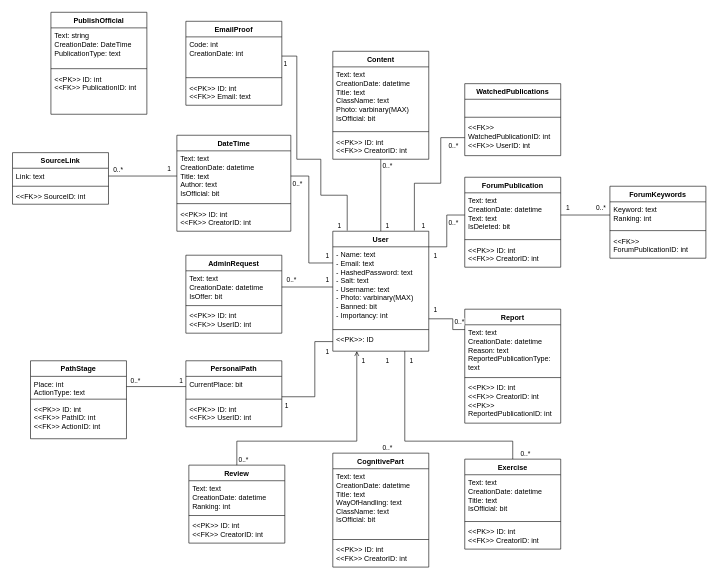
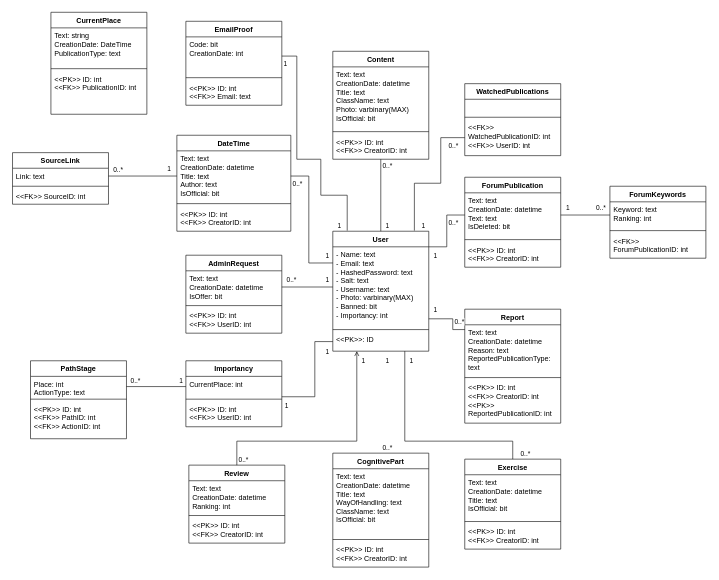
- <mxCell id="50" value="PublishOfficial" style="swimlane;fontStyle=1;align=center;verticalAlign=top;childLayout=stackLayout;horizontal=1;startSize=26;horizontalStack=0;resizeParent=1;resizeParentMax=0;resizeLast=0;collapsible=1;marginBottom=0;whiteSpace=wrap;html=1;" parent="1" vertex="1"><mxGeometry x="84" y="20" width="160" height="170" as="geometry" /></mxCell>
+ <mxCell id="50" value="CurrentPlace" style="swimlane;fontStyle=1;align=center;verticalAlign=top;childLayout=stackLayout;horizontal=1;startSize=26;horizontalStack=0;resizeParent=1;resizeParentMax=0;resizeLast=0;collapsible=1;marginBottom=0;whiteSpace=wrap;html=1;" parent="1" vertex="1"><mxGeometry x="84" y="20" width="160" height="170" as="geometry" /></mxCell>
- <mxCell id="47" value="&lt;div&gt;&lt;span style=&quot;background-color: initial;&quot;&gt;Code: int&lt;/span&gt;&lt;br&gt;&lt;/div&gt;&lt;div&gt;CreationDate: int&lt;/div&gt;" style="text;strokeColor=none;fillColor=none;align=left;verticalAlign=top;spacingLeft=4;spacingRight=4;overflow=hidden;rotatable=0;points=[[0,0.5],[1,0.5]];portConstraint=eastwest;whiteSpace=wrap;html=1;" parent="46" vertex="1"><mxGeometry y="26" width="160" height="64" as="geometry" /></mxCell>
+ <mxCell id="47" value="&lt;div&gt;&lt;span style=&quot;background-color: initial;&quot;&gt;Code: bit&lt;/span&gt;&lt;br&gt;&lt;/div&gt;&lt;div&gt;CreationDate: int&lt;/div&gt;" style="text;strokeColor=none;fillColor=none;align=left;verticalAlign=top;spacingLeft=4;spacingRight=4;overflow=hidden;rotatable=0;points=[[0,0.5],[1,0.5]];portConstraint=eastwest;whiteSpace=wrap;html=1;" parent="46" vertex="1"><mxGeometry y="26" width="160" height="64" as="geometry" /></mxCell>
- <mxCell id="10" value="PersonalPath" style="swimlane;fontStyle=1;align=center;verticalAlign=top;childLayout=stackLayout;horizontal=1;startSize=26;horizontalStack=0;resizeParent=1;resizeParentMax=0;resizeLast=0;collapsible=1;marginBottom=0;whiteSpace=wrap;html=1;" parent="1" vertex="1"><mxGeometry x="309" y="601" width="160" height="110" as="geometry" /></mxCell>
+ <mxCell id="10" value="Importancy" style="swimlane;fontStyle=1;align=center;verticalAlign=top;childLayout=stackLayout;horizontal=1;startSize=26;horizontalStack=0;resizeParent=1;resizeParentMax=0;resizeLast=0;collapsible=1;marginBottom=0;whiteSpace=wrap;html=1;" parent="1" vertex="1"><mxGeometry x="309" y="601" width="160" height="110" as="geometry" /></mxCell>
- <mxCell id="11" value="&lt;div&gt;&lt;span style=&quot;background-color: initial;&quot;&gt;CurrentPlace: bit&lt;/span&gt;&lt;br&gt;&lt;/div&gt;" style="text;strokeColor=none;fillColor=none;align=left;verticalAlign=top;spacingLeft=4;spacingRight=4;overflow=hidden;rotatable=0;points=[[0,0.5],[1,0.5]];portConstraint=eastwest;whiteSpace=wrap;html=1;" parent="10" vertex="1"><mxGeometry y="26" width="160" height="34" as="geometry" /></mxCell>
+ <mxCell id="11" value="&lt;div&gt;&lt;span style=&quot;background-color: initial;&quot;&gt;CurrentPlace: int&lt;/span&gt;&lt;br&gt;&lt;/div&gt;" style="text;strokeColor=none;fillColor=none;align=left;verticalAlign=top;spacingLeft=4;spacingRight=4;overflow=hidden;rotatable=0;points=[[0,0.5],[1,0.5]];portConstraint=eastwest;whiteSpace=wrap;html=1;" parent="10" vertex="1"><mxGeometry y="26" width="160" height="34" as="geometry" /></mxCell>
